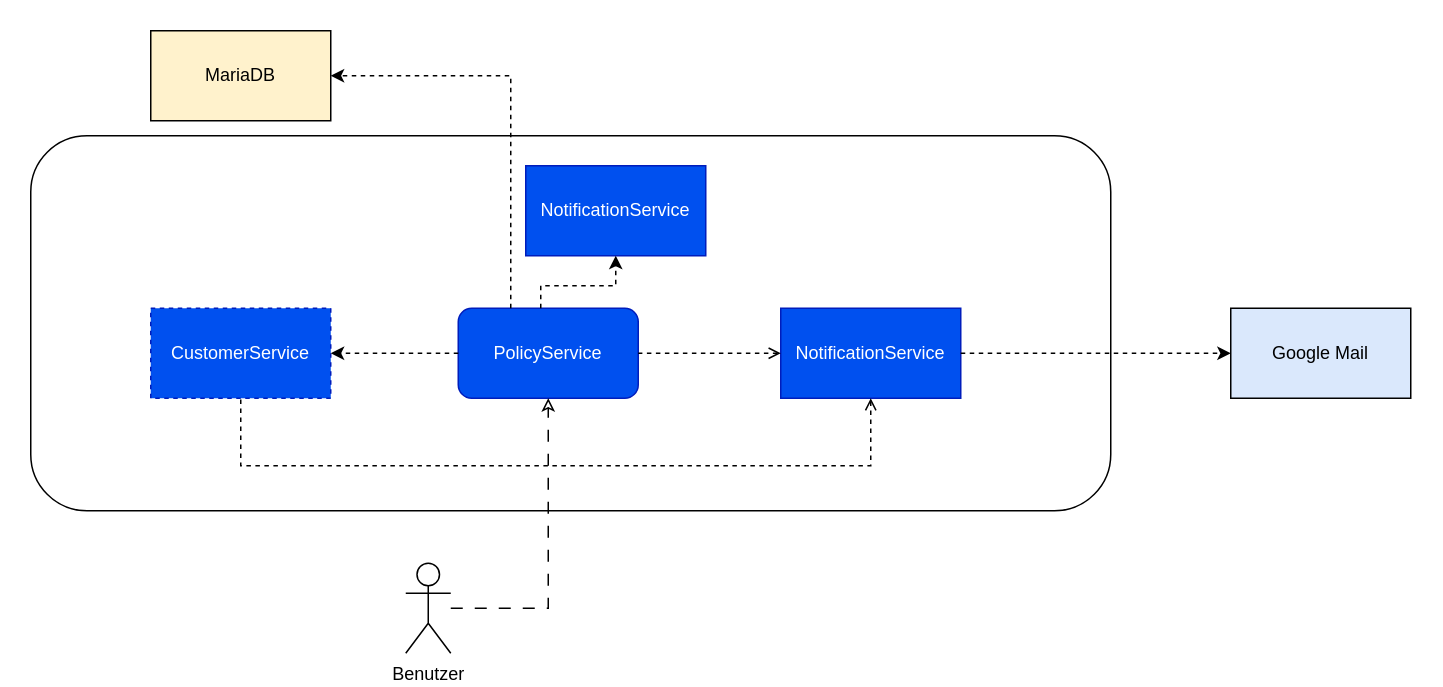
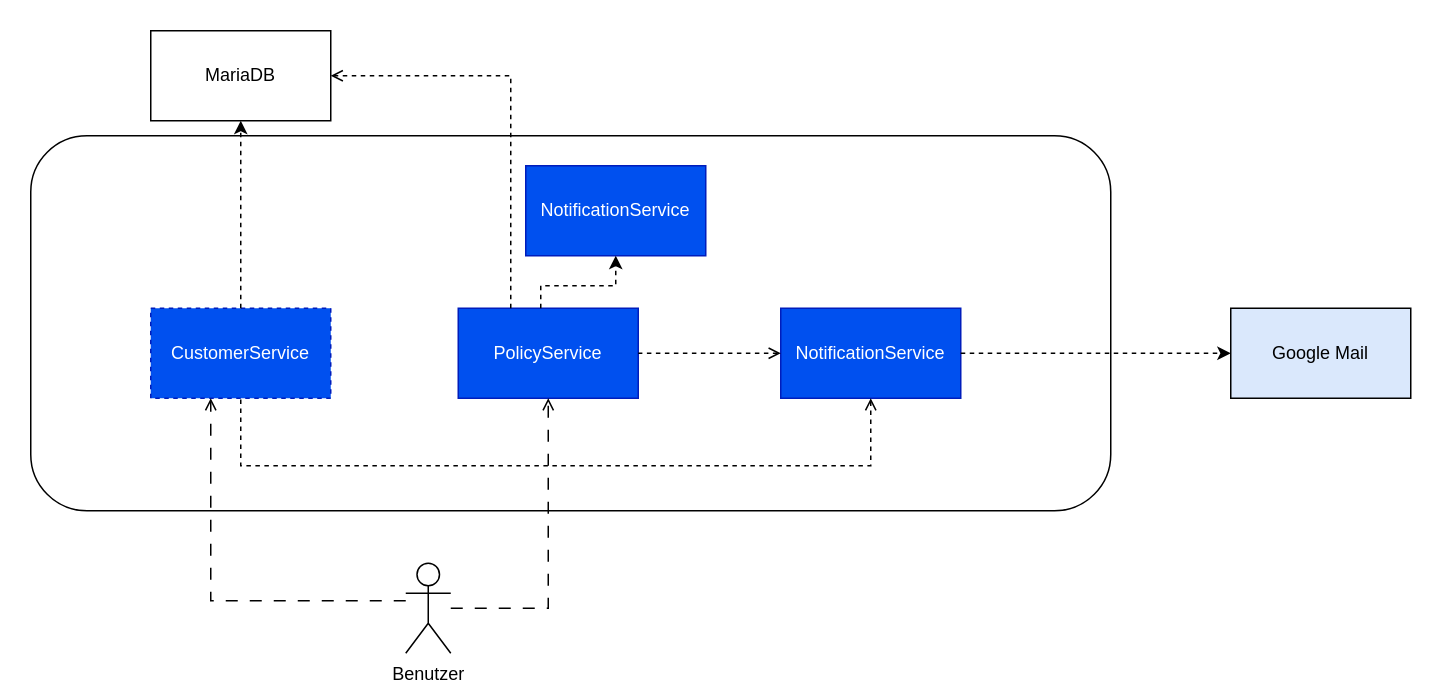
- <mxCell id="6" value="MariaDB" style="whiteSpace=wrap;html=1;fillColor=#fff2cc;" parent="1" vertex="1"><mxGeometry x="100" y="20" width="120" height="60" as="geometry" /></mxCell>
+ <mxCell id="6" value="MariaDB" style="whiteSpace=wrap;html=1;" parent="1" vertex="1"><mxGeometry x="100" y="20" width="120" height="60" as="geometry" /></mxCell>
- <mxCell id="12" value="" style="endArrow=classic;html=1;rounded=0;dashed=1;entryX=1;entryY=0.5;entryDx=0;entryDy=0;edgeStyle=orthogonalEdgeStyle;" parent="1" source="5" target="6" edge="1"><mxGeometry width="50" height="50" relative="1" as="geometry"><mxPoint x="630" y="260" as="sourcePoint" /><mxPoint x="629.5" y="440" as="targetPoint" /><Array as="points"><mxPoint x="340" y="50" /></Array></mxGeometry></mxCell>
+ <mxCell id="12" value="" style="endArrow=open;html=1;rounded=0;dashed=1;entryX=1;entryY=0.5;entryDx=0;entryDy=0;edgeStyle=orthogonalEdgeStyle;" parent="1" source="5" target="6" edge="1"><mxGeometry width="50" height="50" relative="1" as="geometry"><mxPoint x="630" y="260" as="sourcePoint" /><mxPoint x="629.5" y="440" as="targetPoint" /><Array as="points"><mxPoint x="340" y="50" /></Array></mxGeometry></mxCell>
+ <mxCell id="11" value="" style="endArrow=classic;html=1;rounded=0;dashed=1;edgeStyle=orthogonalEdgeStyle;" parent="1" source="3" target="6" edge="1"><mxGeometry width="50" height="50" relative="1" as="geometry"><mxPoint x="310" y="350" as="sourcePoint" /><mxPoint x="450" y="350" as="targetPoint" /></mxGeometry></mxCell>
- <mxCell id="8" value="" style="endArrow=classic;html=1;rounded=0;dashed=1;entryX=1;entryY=0.5;entryDx=0;entryDy=0;exitX=0;exitY=0.5;exitDx=0;exitDy=0;" parent="1" source="5" target="3" edge="1"><mxGeometry width="50" height="50" relative="1" as="geometry"><mxPoint x="470" y="280" as="sourcePoint" /><mxPoint x="560" y="290" as="targetPoint" /></mxGeometry></mxCell>
- <mxCell id="5" value="PolicyService" style="whiteSpace=wrap;html=1;fillColor=#0050ef;fontColor=#ffffff;strokeColor=#001DBC;rounded=1;" parent="1" vertex="1"><mxGeometry x="305" y="205" width="120" height="60" as="geometry" /></mxCell>
+ <mxCell id="5" value="PolicyService" style="whiteSpace=wrap;html=1;fillColor=#0050ef;fontColor=#ffffff;strokeColor=#001DBC;" parent="1" vertex="1"><mxGeometry x="305" y="205" width="120" height="60" as="geometry" /></mxCell>
- <mxCell id="15" style="edgeStyle=orthogonalEdgeStyle;rounded=0;orthogonalLoop=1;jettySize=auto;html=1;dashed=1;dashPattern=8 8;endArrow=classic;endFill=0;" parent="1" source="16" target="5" edge="1"><mxGeometry relative="1" as="geometry" /></mxCell>
+ <mxCell id="15" style="edgeStyle=orthogonalEdgeStyle;rounded=0;orthogonalLoop=1;jettySize=auto;html=1;dashed=1;dashPattern=8 8;endArrow=open;endFill=0;" parent="1" source="16" target="5" edge="1"><mxGeometry relative="1" as="geometry" /></mxCell>
+ <mxCell id="14" style="edgeStyle=orthogonalEdgeStyle;rounded=0;orthogonalLoop=1;jettySize=auto;html=1;dashed=1;dashPattern=8 8;endArrow=open;endFill=0;" parent="1" source="16" target="3" edge="1"><mxGeometry relative="1" as="geometry"><Array as="points"><mxPoint x="140" y="400" /></Array></mxGeometry></mxCell>
